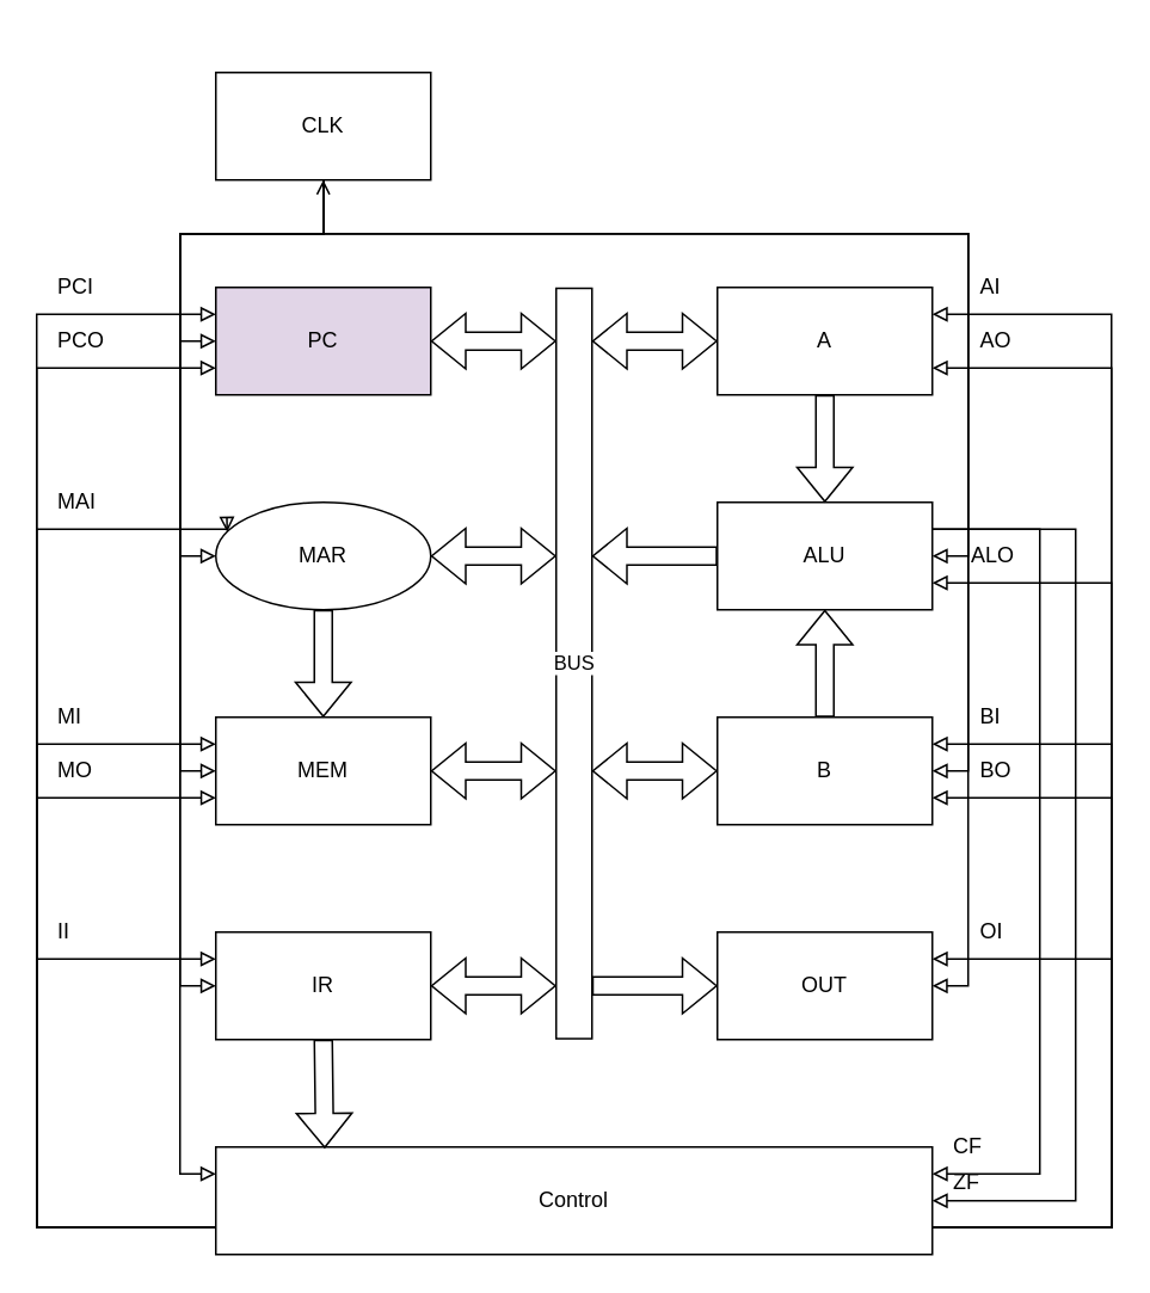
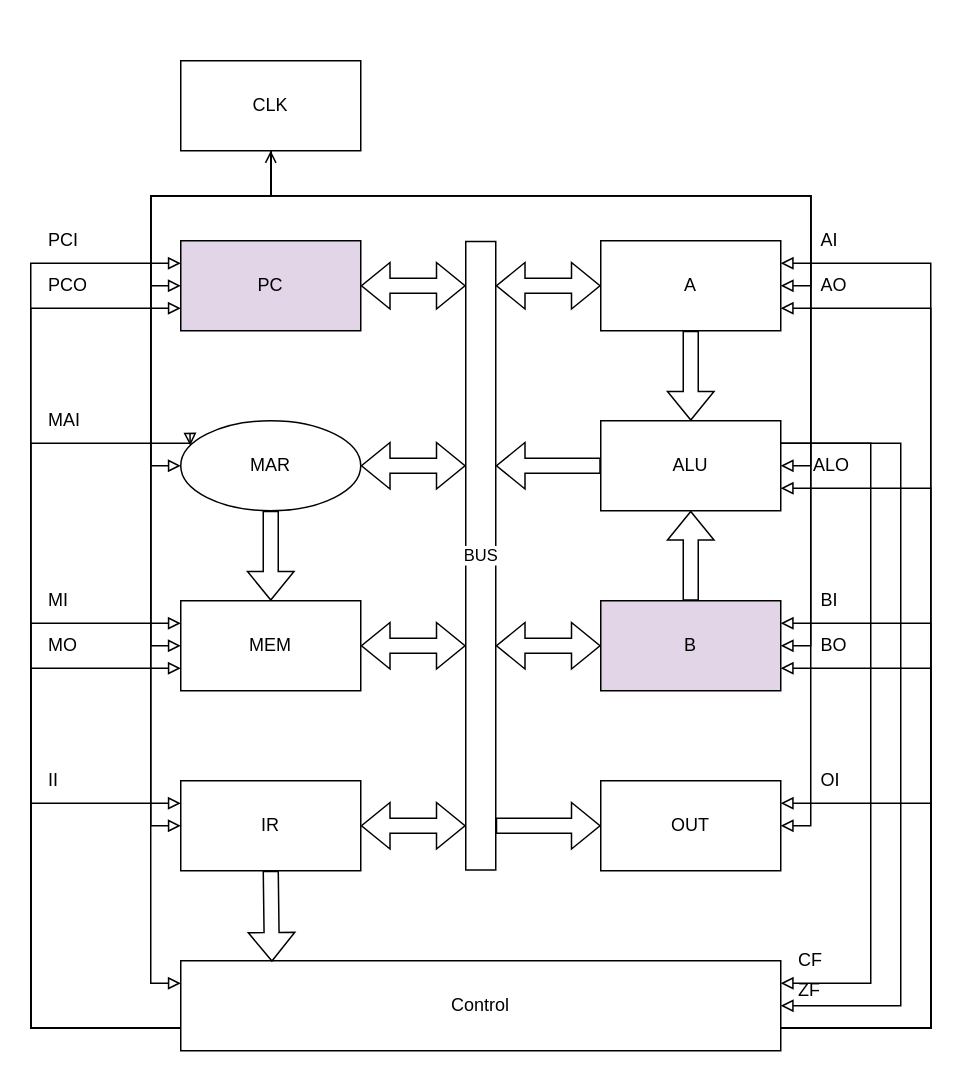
+ <mxCell id="2" style="edgeStyle=orthogonalEdgeStyle;rounded=0;orthogonalLoop=1;jettySize=auto;html=1;exitX=1;exitY=0.5;exitDx=0;exitDy=0;entryX=0.5;entryY=1;entryDx=0;entryDy=0;startArrow=block;startFill=0;endArrow=none;endFill=0;endSize=6;fillColor=default;" edge="1" parent="1" source="5" target="37"><mxGeometry relative="1" as="geometry" /></mxCell>
- <mxCell id="7" value="B" style="rounded=0;whiteSpace=wrap;html=1;" vertex="1" parent="1"><mxGeometry x="400" y="400" width="120" height="60" as="geometry" /></mxCell>
+ <mxCell id="7" value="B" style="rounded=0;whiteSpace=wrap;html=1;fillColor=#e1d5e7;" vertex="1" parent="1"><mxGeometry x="400" y="400" width="120" height="60" as="geometry" /></mxCell>
